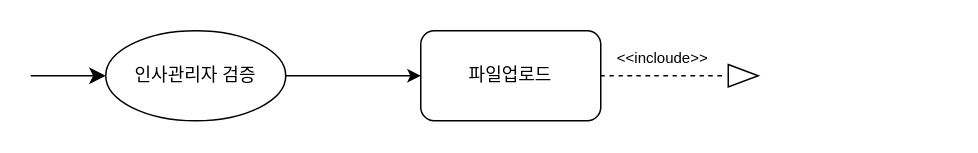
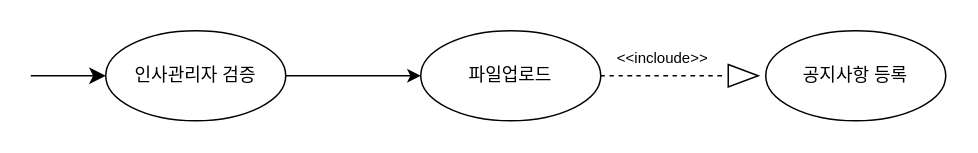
- <mxCell id="2" value="파일업로드" style="whiteSpace=wrap;html=1;rounded=1;" parent="1" vertex="1"><mxGeometry x="280" y="20" width="120" height="60" as="geometry" /></mxCell>
+ <mxCell id="2" value="파일업로드" style="ellipse;whiteSpace=wrap;html=1;" parent="1" vertex="1"><mxGeometry x="280" y="20" width="120" height="60" as="geometry" /></mxCell>
+ <mxCell id="3" value="공지사항 등록" style="ellipse;whiteSpace=wrap;html=1;" parent="1" vertex="1"><mxGeometry x="510" y="20" width="120" height="60" as="geometry" /></mxCell>
